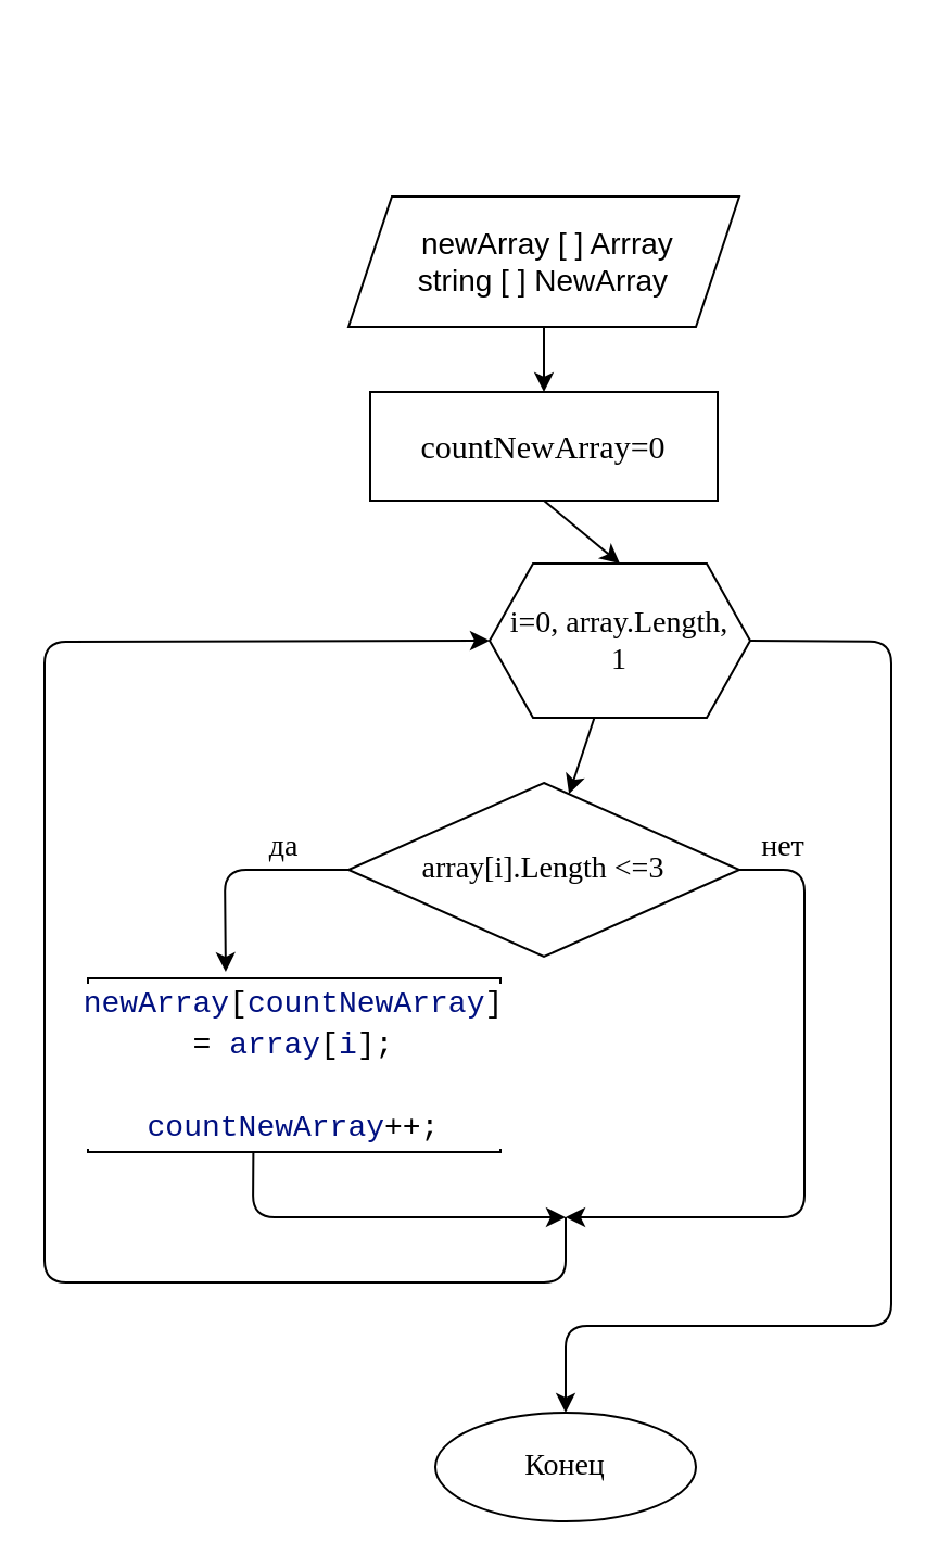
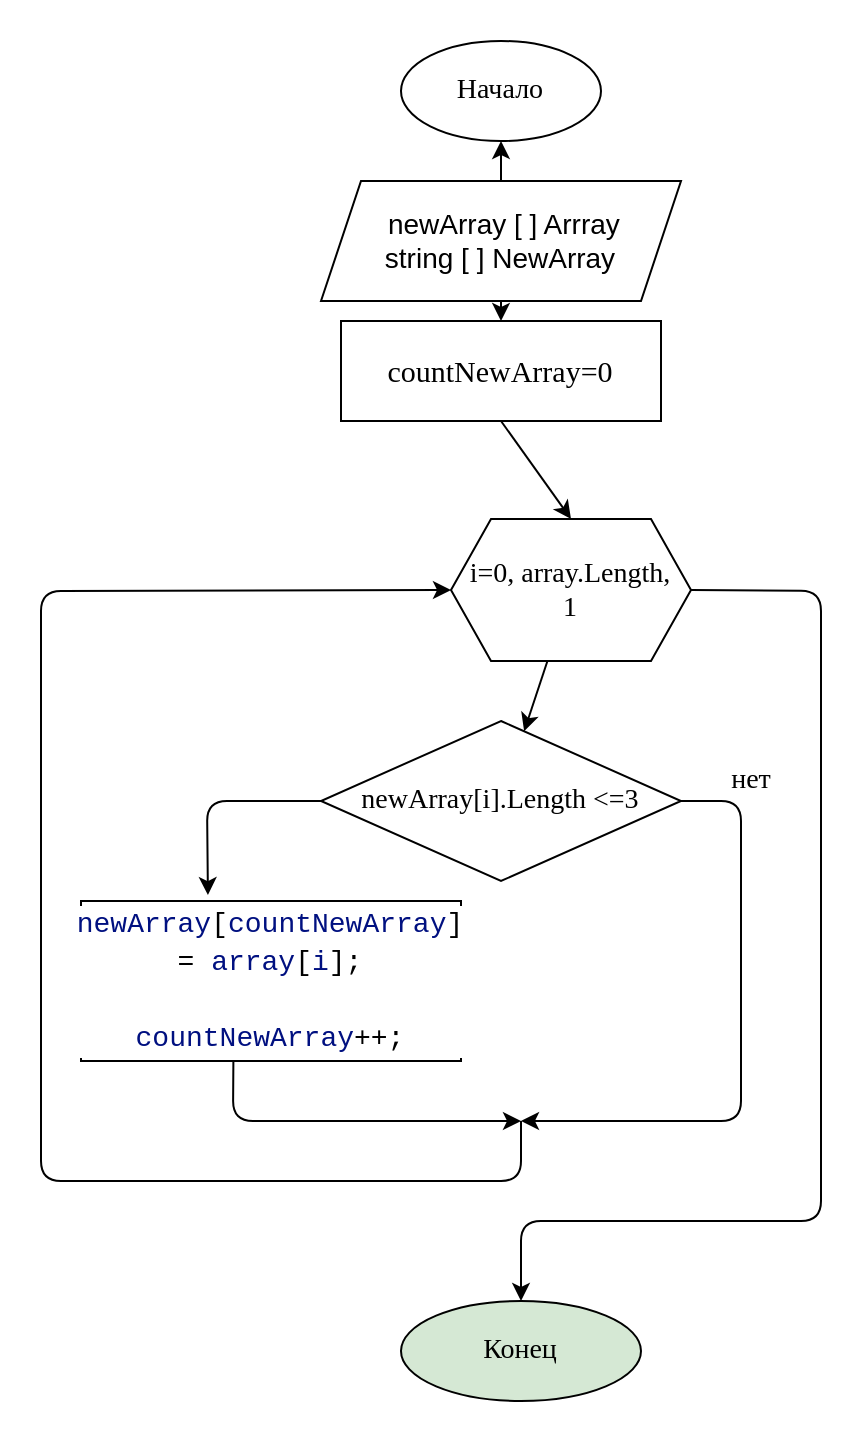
+ <mxCell id="18" value="&lt;font style=&quot;font-size: 14px&quot;&gt;Начало&lt;/font&gt;" style="ellipse;whiteSpace=wrap;html=1;fontFamily=Verdana;" vertex="1" parent="1"><mxGeometry x="200" y="20" width="100" height="50" as="geometry" /></mxCell>
+ <mxCell id="3" value="" style="edgeStyle=none;html=1;fontFamily=Verdana;fontSize=14;" edge="1" parent="1" source="4" target="18"><mxGeometry relative="1" as="geometry" /></mxCell>
- <mxCell id="6" value="countNewArray=0&lt;br&gt;" style="whiteSpace=wrap;html=1;fontFamily=Verdana;horizontal=1;fontSize=15;" vertex="1" parent="1"><mxGeometry x="170" y="180" width="160" height="50" as="geometry" /></mxCell>
+ <mxCell id="6" value="countNewArray=0&lt;br&gt;" style="whiteSpace=wrap;html=1;fontFamily=Verdana;horizontal=1;fontSize=15;" vertex="1" parent="1"><mxGeometry x="170" y="160" width="160" height="50" as="geometry" /></mxCell>
- <mxCell id="14" value="да" style="text;html=1;align=center;verticalAlign=middle;resizable=0;points=[];autosize=1;strokeColor=none;fillColor=none;fontSize=14;fontFamily=Verdana;" vertex="1" parent="1"><mxGeometry x="115" y="380" width="30" height="20" as="geometry" /></mxCell>
- <mxCell id="15" value="нет" style="text;html=1;align=center;verticalAlign=middle;resizable=0;points=[];autosize=1;strokeColor=none;fillColor=none;fontSize=14;fontFamily=Verdana;" vertex="1" parent="1"><mxGeometry x="340" y="380" width="40" height="20" as="geometry" /></mxCell>
+ <mxCell id="15" value="нет" style="text;html=1;align=center;verticalAlign=middle;resizable=0;points=[];autosize=1;strokeColor=none;fillColor=none;fontSize=14;fontFamily=Verdana;" vertex="1" parent="1"><mxGeometry x="355" y="380" width="40" height="20" as="geometry" /></mxCell>
- <mxCell id="9" value="array[i].Length &amp;lt;=3" style="rhombus;whiteSpace=wrap;html=1;fontSize=14;fontFamily=Verdana;" vertex="1" parent="1"><mxGeometry x="160" y="360" width="180" height="80" as="geometry" /></mxCell>
+ <mxCell id="9" value="newArray[i].Length &amp;lt;=3" style="rhombus;whiteSpace=wrap;html=1;fontSize=14;fontFamily=Verdana;" vertex="1" parent="1"><mxGeometry x="160" y="360" width="180" height="80" as="geometry" /></mxCell>
- <mxCell id="19" value="Конец" style="ellipse;whiteSpace=wrap;html=1;fontFamily=Verdana;fontSize=14;" vertex="1" parent="1"><mxGeometry x="200" y="650" width="120" height="50" as="geometry" /></mxCell>
+ <mxCell id="19" value="Конец" style="ellipse;whiteSpace=wrap;html=1;fontFamily=Verdana;fontSize=14;fillColor=#d5e8d4;" vertex="1" parent="1"><mxGeometry x="200" y="650" width="120" height="50" as="geometry" /></mxCell>
